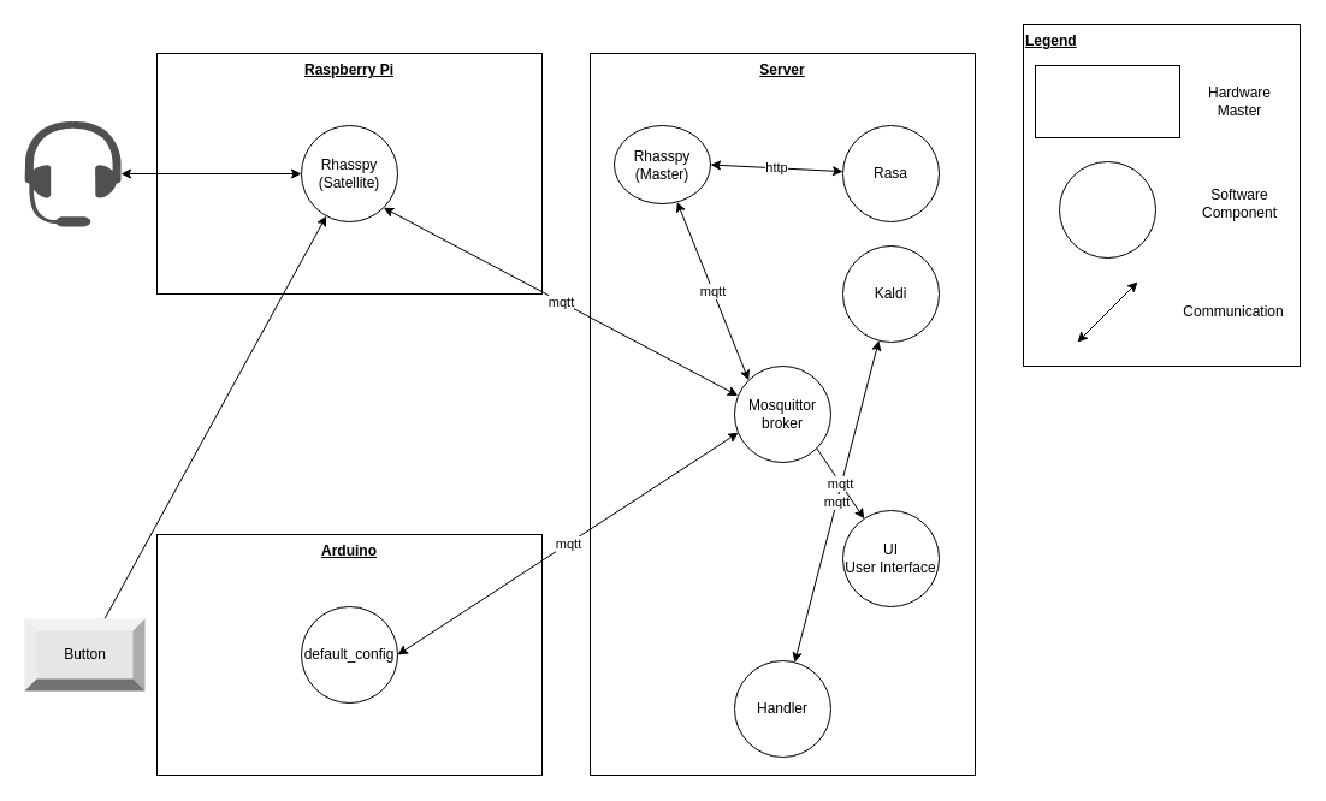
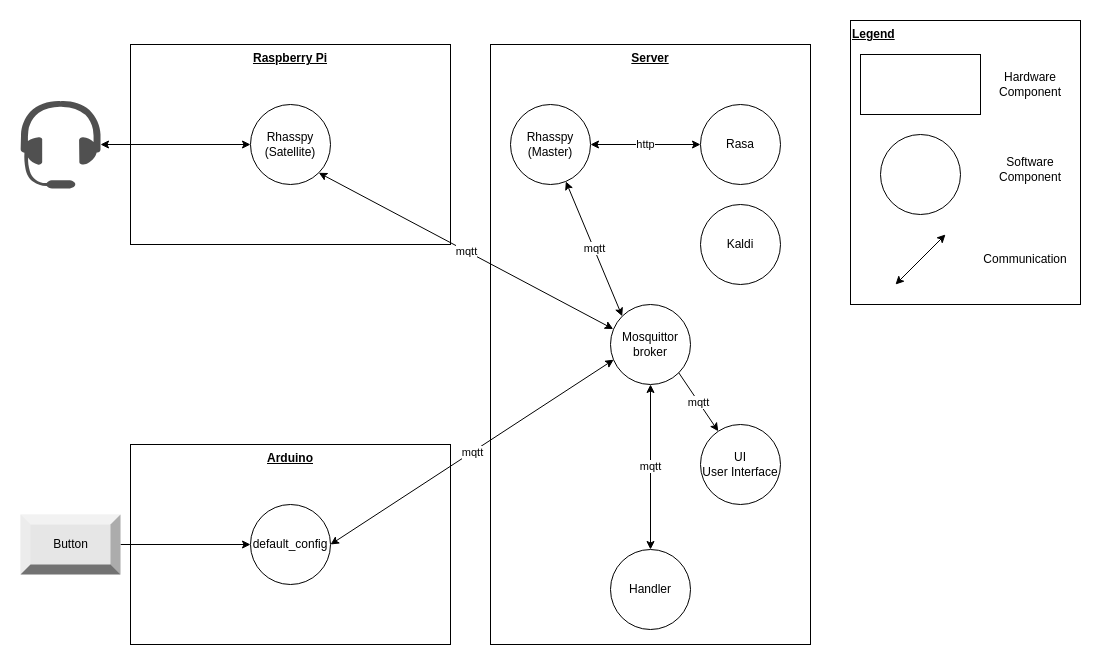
- <mxCell id="25" value="&lt;div&gt;Hardware&lt;/div&gt;&lt;div&gt;Master&lt;/div&gt;" style="text;html=1;strokeColor=none;fillColor=none;align=center;verticalAlign=middle;whiteSpace=wrap;rounded=0;" vertex="1" parent="1"><mxGeometry x="1000" y="69" width="60" height="30" as="geometry" /></mxCell>
+ <mxCell id="25" value="&lt;div&gt;Hardware&lt;/div&gt;&lt;div&gt;Component&lt;/div&gt;" style="text;html=1;strokeColor=none;fillColor=none;align=center;verticalAlign=middle;whiteSpace=wrap;rounded=0;" vertex="1" parent="1"><mxGeometry x="1000" y="69" width="60" height="30" as="geometry" /></mxCell>
- <mxCell id="7" value="&lt;div&gt;Rhasspy&lt;/div&gt;&lt;div&gt;(Master)&lt;br&gt;&lt;/div&gt;" style="ellipse;whiteSpace=wrap;html=1;aspect=fixed;" vertex="1" parent="1"><mxGeometry x="510" y="104" width="80" height="65" as="geometry" /></mxCell>
+ <mxCell id="7" value="&lt;div&gt;Rhasspy&lt;/div&gt;&lt;div&gt;(Master)&lt;br&gt;&lt;/div&gt;" style="ellipse;whiteSpace=wrap;html=1;aspect=fixed;" vertex="1" parent="1"><mxGeometry x="510" y="104" width="80" height="80" as="geometry" /></mxCell>
- <mxCell id="21" style="edgeStyle=none;rounded=0;orthogonalLoop=1;jettySize=auto;html=1;" edge="1" parent="1" source="22" target="5"><mxGeometry relative="1" as="geometry" /></mxCell>
+ <mxCell id="21" style="edgeStyle=none;rounded=0;orthogonalLoop=1;jettySize=auto;html=1;entryX=0;entryY=0.5;entryDx=0;entryDy=0;" edge="1" parent="1" source="22" target="14"><mxGeometry relative="1" as="geometry" /></mxCell>
- <mxCell id="15" value="mqtt" style="edgeStyle=none;rounded=0;orthogonalLoop=1;jettySize=auto;html=1;startArrow=classic;startFill=1;" edge="1" parent="1" source="16" target="11"><mxGeometry relative="1" as="geometry" /></mxCell>
+ <mxCell id="15" value="mqtt" style="edgeStyle=none;rounded=0;orthogonalLoop=1;jettySize=auto;html=1;entryX=0.5;entryY=1;entryDx=0;entryDy=0;startArrow=classic;startFill=1;" edge="1" parent="1" source="16" target="10"><mxGeometry relative="1" as="geometry" /></mxCell>
